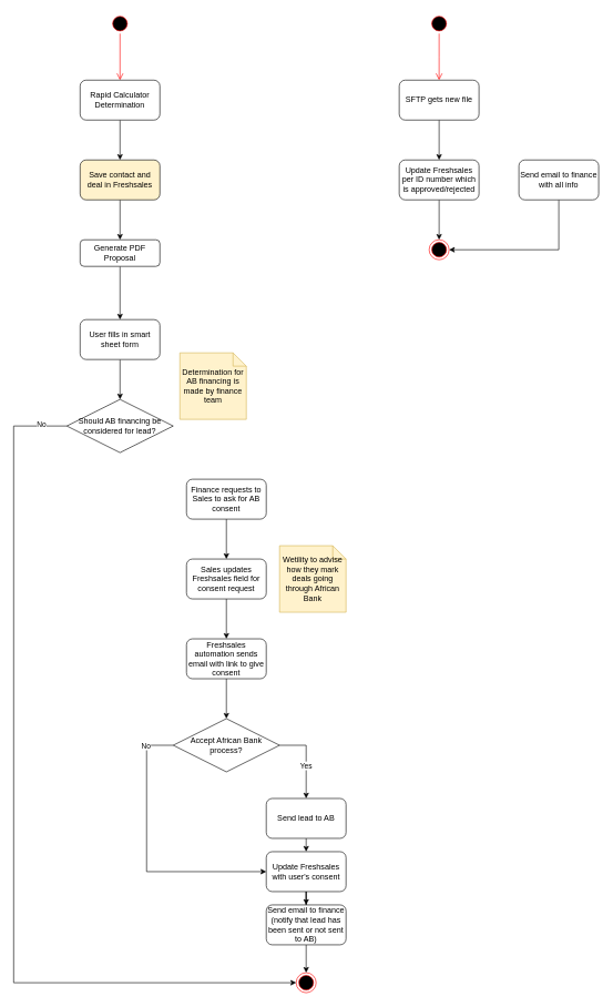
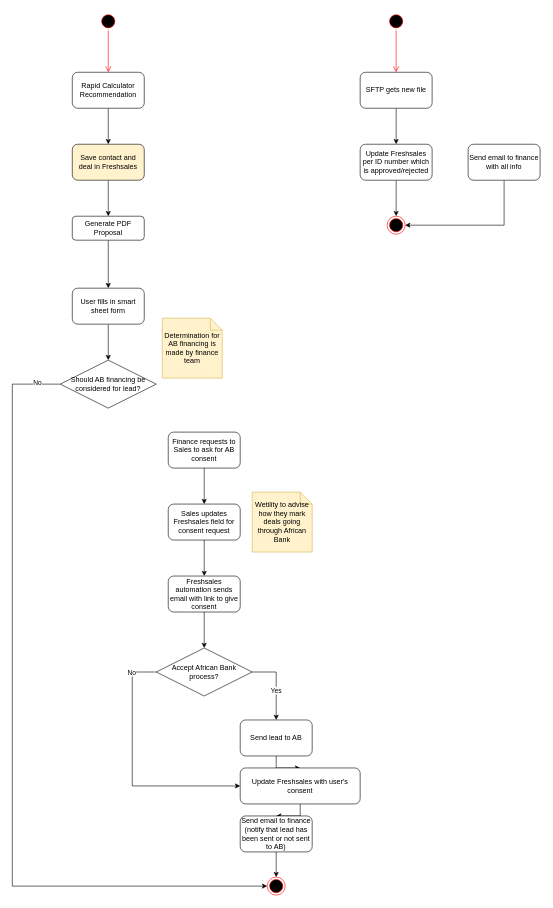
- <mxCell id="5" value="Rapid Calculator Determination" style="rounded=1;whiteSpace=wrap;html=1;" parent="1" vertex="1"><mxGeometry x="120" y="120" width="120" height="60" as="geometry" /></mxCell>
+ <mxCell id="5" value="Rapid Calculator Recommendation" style="rounded=1;whiteSpace=wrap;html=1;" parent="1" vertex="1"><mxGeometry x="120" y="120" width="120" height="60" as="geometry" /></mxCell>
- <mxCell id="22" value="Update Freshsales with user's consent" style="rounded=1;whiteSpace=wrap;html=1;" parent="1" vertex="1"><mxGeometry x="400" y="1280" width="120" height="60" as="geometry" /></mxCell>
+ <mxCell id="22" value="Update Freshsales with user's consent" style="rounded=1;whiteSpace=wrap;html=1;" parent="1" vertex="1"><mxGeometry x="400" y="1280" width="200" height="60" as="geometry" /></mxCell>
